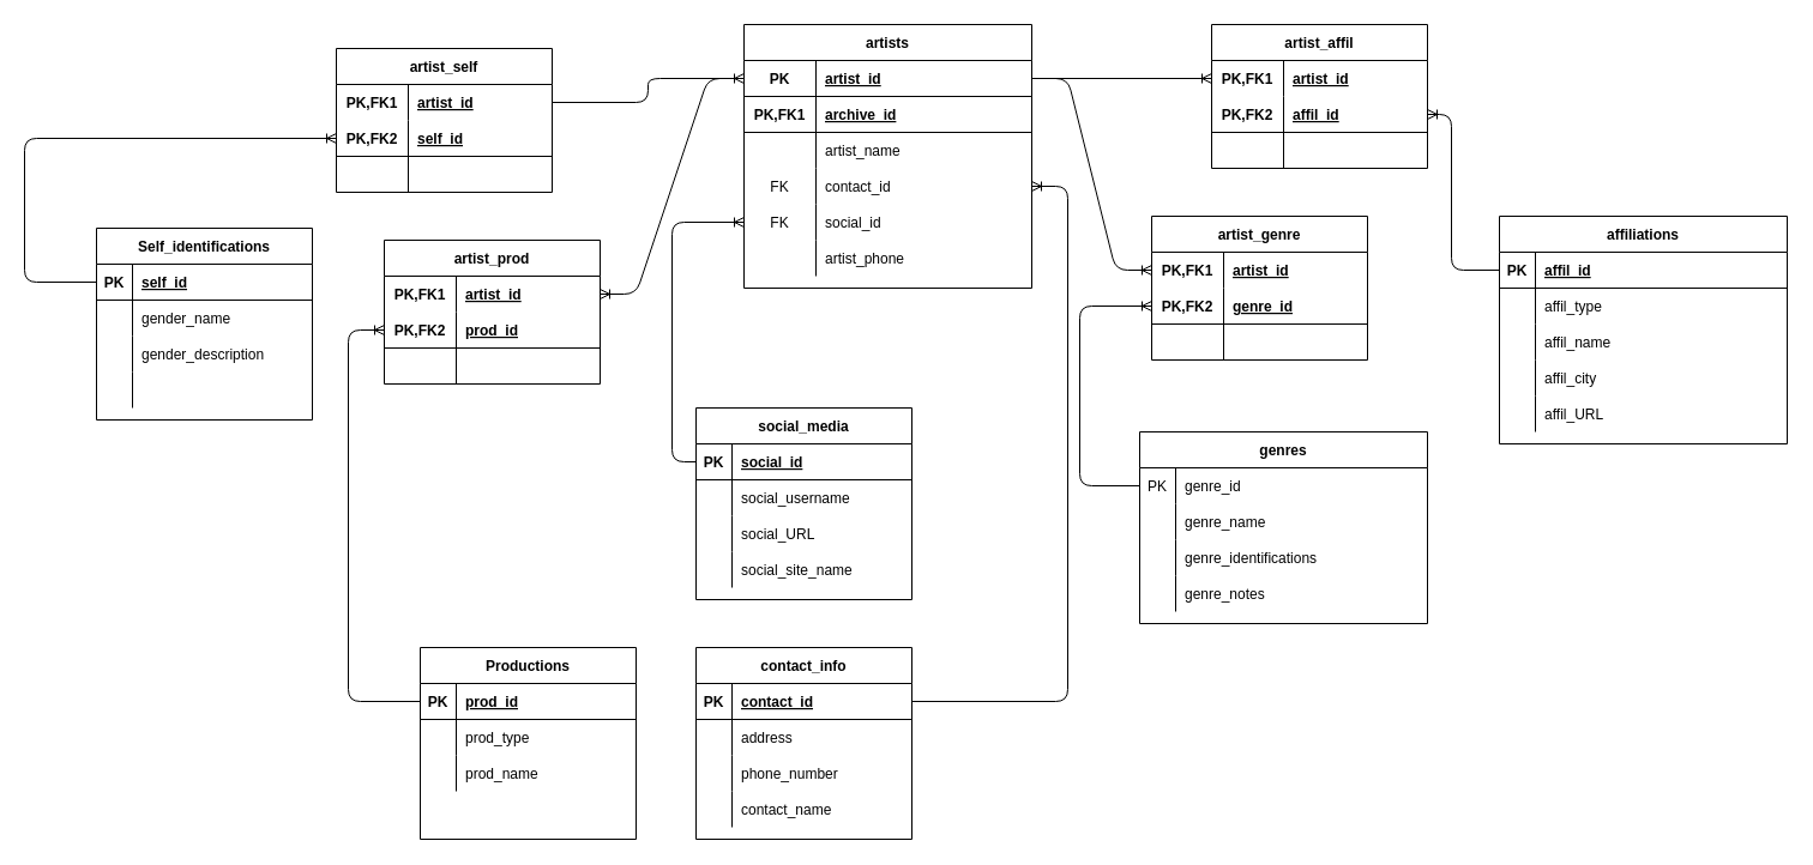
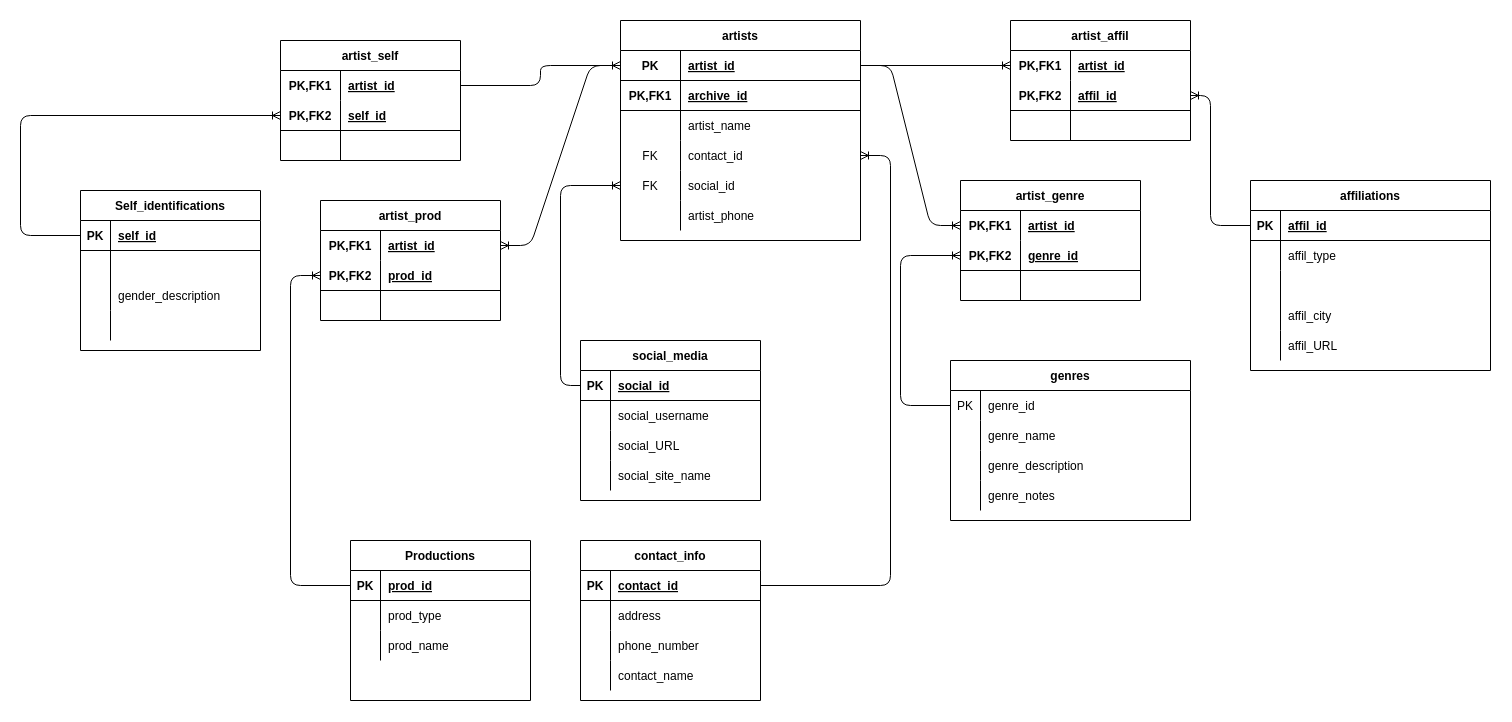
- <mxCell id="113" value="gender_name" style="shape=partialRectangle;connectable=0;fillColor=none;top=0;left=0;bottom=0;right=0;align=left;spacingLeft=6;overflow=hidden;" parent="111" vertex="1"><mxGeometry x="30" width="150" height="30" as="geometry" /></mxCell>
- <mxCell id="11" value="affil_name" style="shape=partialRectangle;overflow=hidden;connectable=0;fillColor=none;top=0;left=0;bottom=0;right=0;align=left;spacingLeft=6;" parent="9" vertex="1"><mxGeometry x="30" width="210" height="30" as="geometry" /></mxCell>
- <mxCell id="37" value="genre_identifications" style="shape=partialRectangle;overflow=hidden;connectable=0;fillColor=none;top=0;left=0;bottom=0;right=0;align=left;spacingLeft=6;" parent="35" vertex="1"><mxGeometry x="30" width="210" height="30" as="geometry" /></mxCell>
+ <mxCell id="37" value="genre_description" style="shape=partialRectangle;overflow=hidden;connectable=0;fillColor=none;top=0;left=0;bottom=0;right=0;align=left;spacingLeft=6;" parent="35" vertex="1"><mxGeometry x="30" width="210" height="30" as="geometry" /></mxCell>
